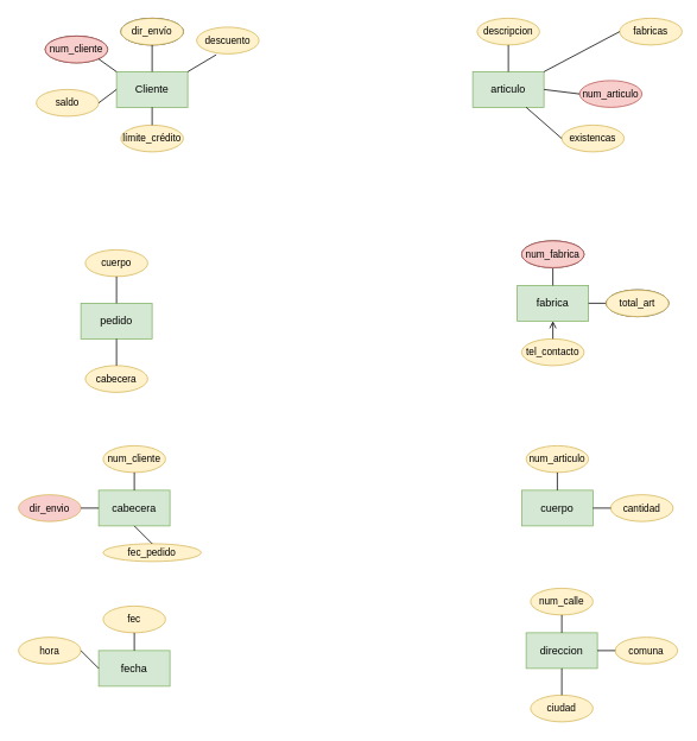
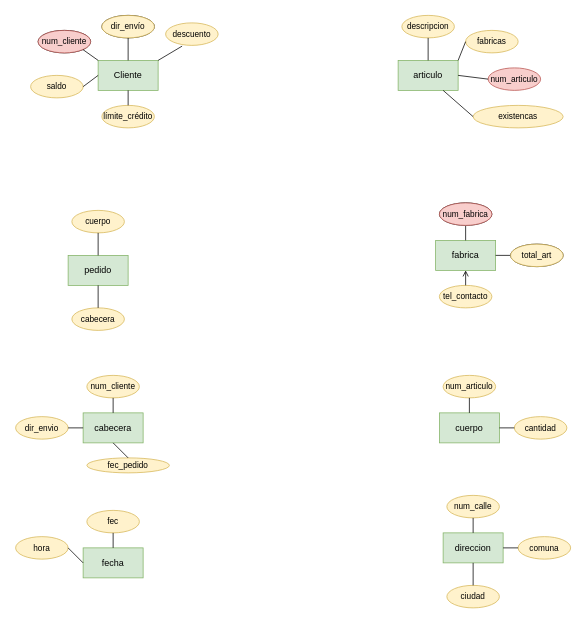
- <mxCell id="14" value="fabricas" style="ellipse;whiteSpace=wrap;html=1;fontSize=11;fillColor=#fff2cc;strokeColor=#d6b656;" vertex="1" parent="1"><mxGeometry x="695" y="20" width="70" height="30" as="geometry" /></mxCell>
+ <mxCell id="14" value="fabricas" style="ellipse;whiteSpace=wrap;html=1;fontSize=11;fillColor=#fff2cc;strokeColor=#d6b656;" vertex="1" parent="1"><mxGeometry x="620" y="40" width="70" height="30" as="geometry" /></mxCell>
- <mxCell id="11" value="existencas" style="ellipse;whiteSpace=wrap;html=1;fontSize=11;fillColor=#fff2cc;strokeColor=#d6b656;" vertex="1" parent="1"><mxGeometry x="630" y="140" width="70" height="30" as="geometry" /></mxCell>
+ <mxCell id="11" value="existencas" style="ellipse;whiteSpace=wrap;html=1;fontSize=11;fillColor=#fff2cc;strokeColor=#d6b656;" vertex="1" parent="1"><mxGeometry x="630" y="140" width="120" height="30" as="geometry" /></mxCell>
- <mxCell id="41" value="dir_envio" style="ellipse;whiteSpace=wrap;html=1;fontSize=11;fillColor=#f8cecc;strokeColor=#d6b656;" vertex="1" parent="1"><mxGeometry x="20" y="555" width="70" height="30" as="geometry" /></mxCell>
+ <mxCell id="41" value="dir_envio" style="ellipse;whiteSpace=wrap;html=1;fontSize=11;fillColor=#fff2cc;strokeColor=#d6b656;" vertex="1" parent="1"><mxGeometry x="20" y="555" width="70" height="30" as="geometry" /></mxCell>
